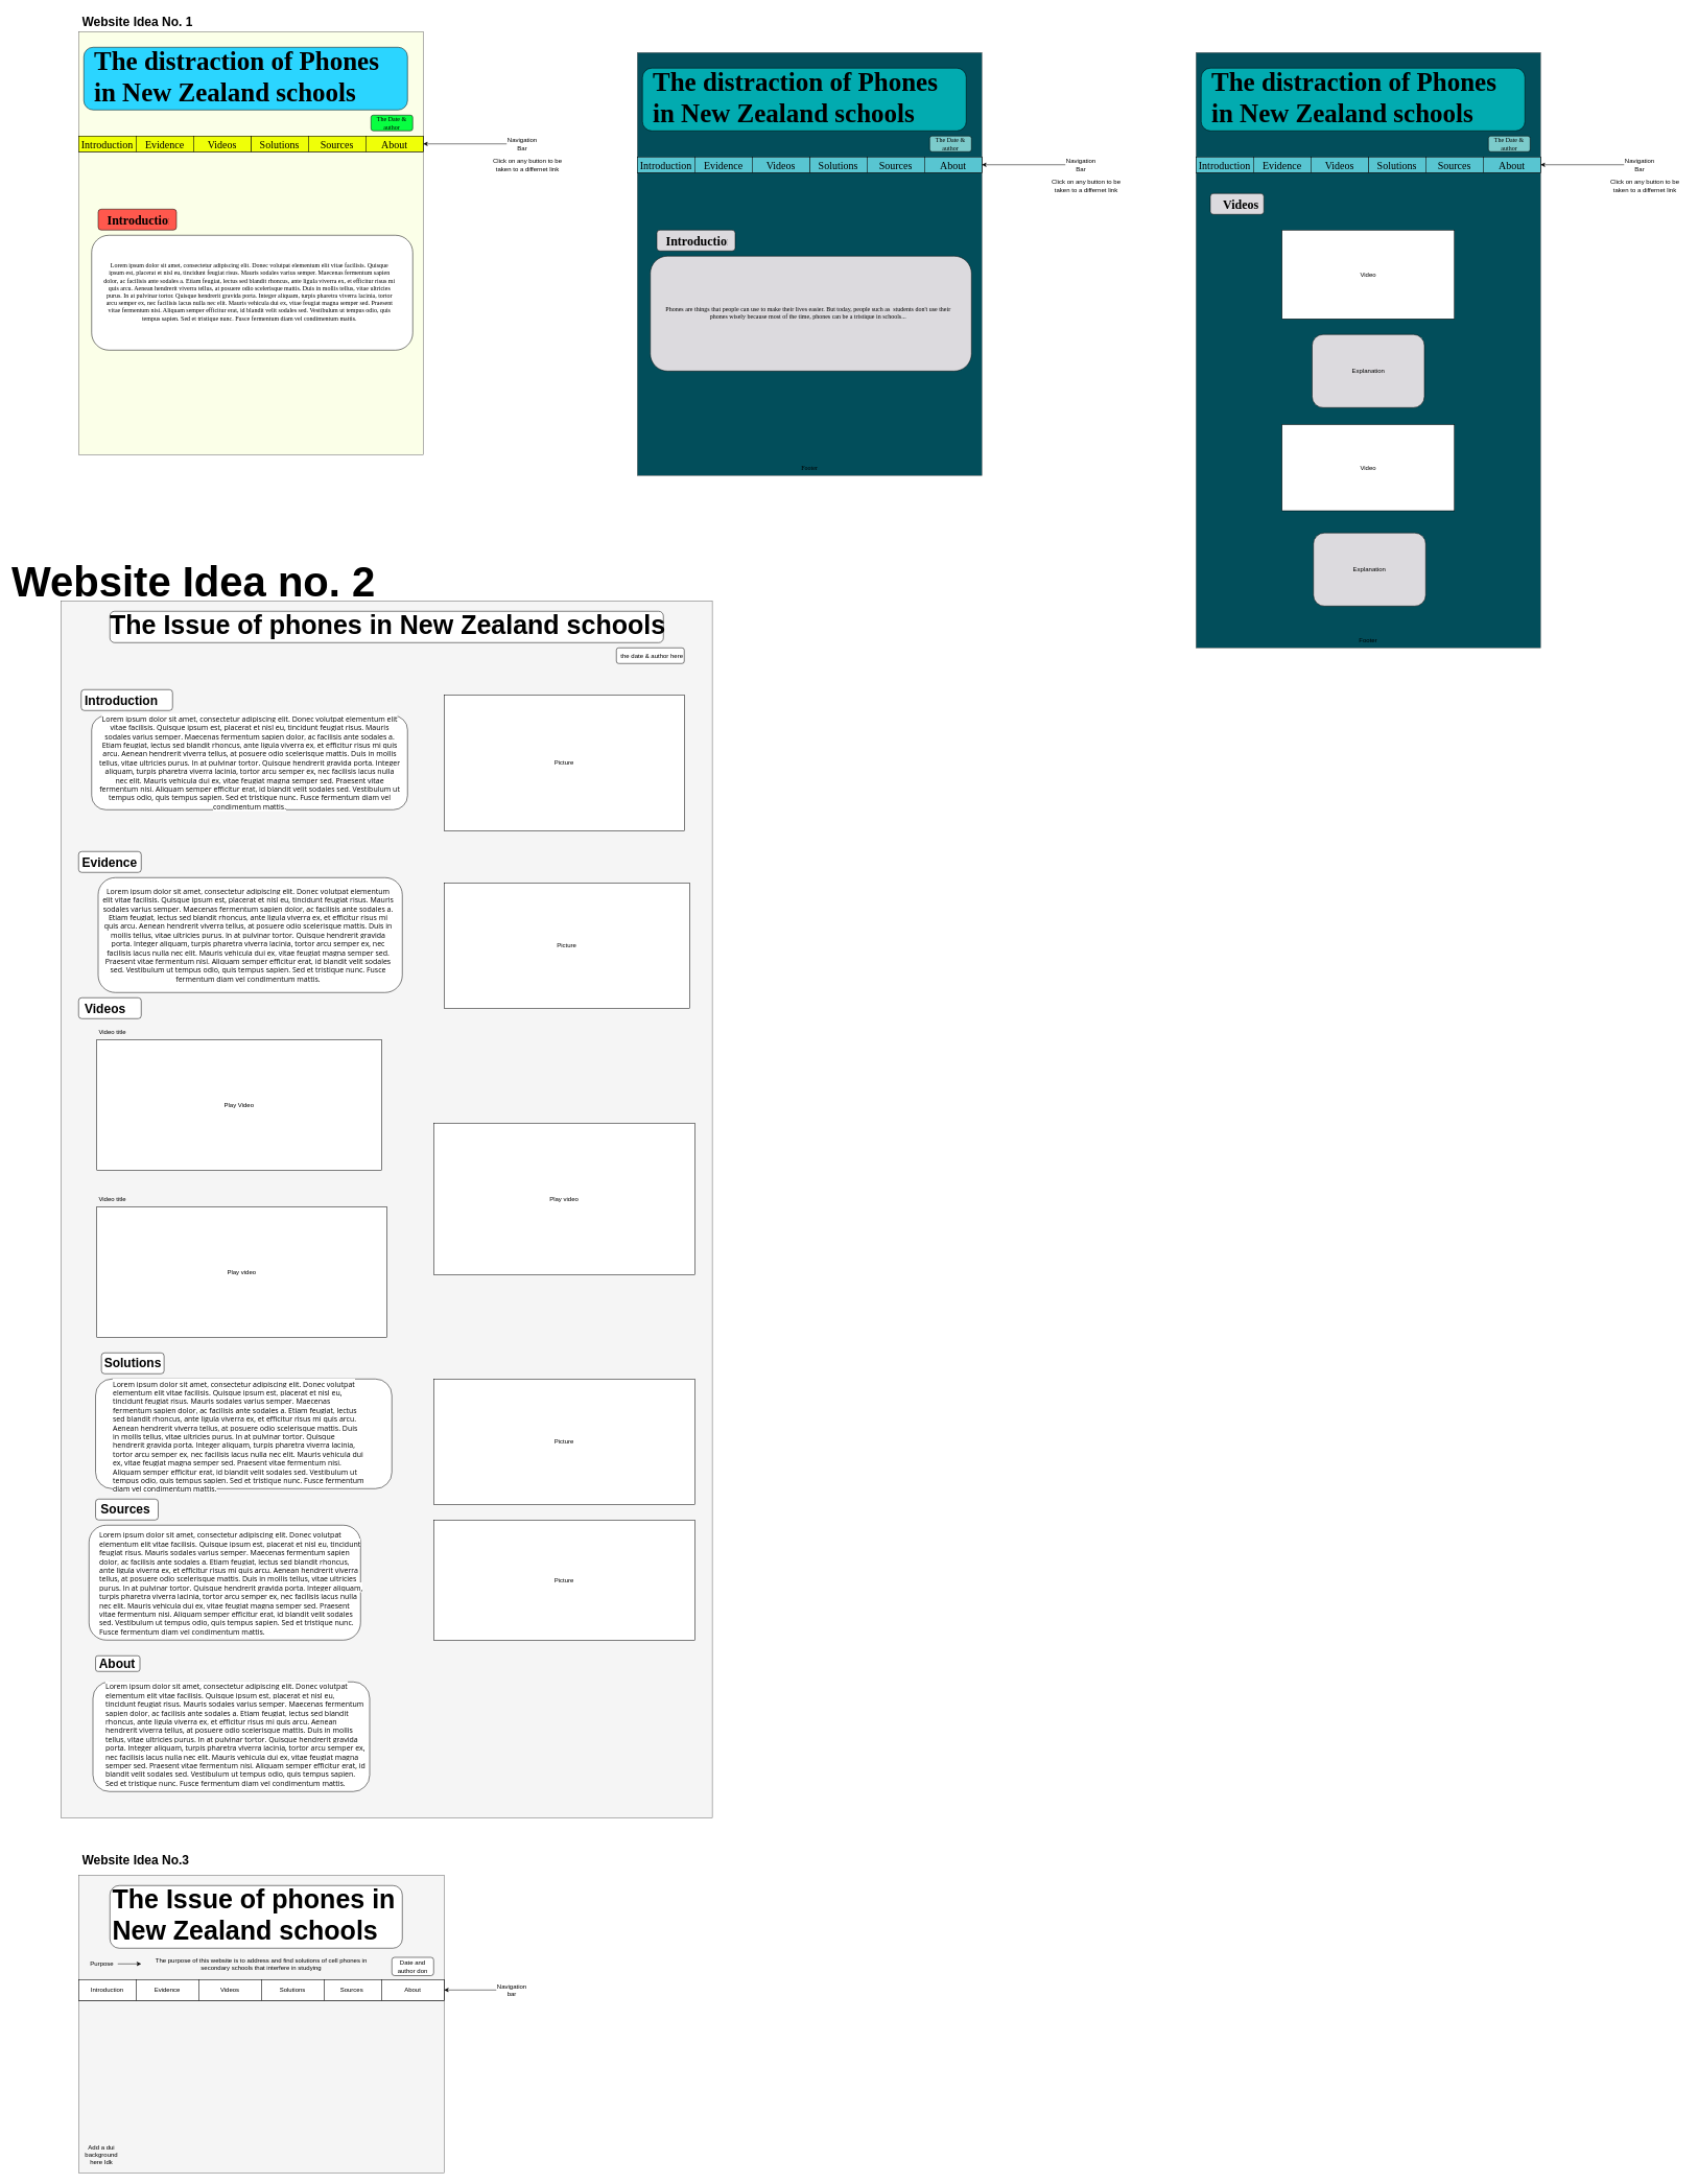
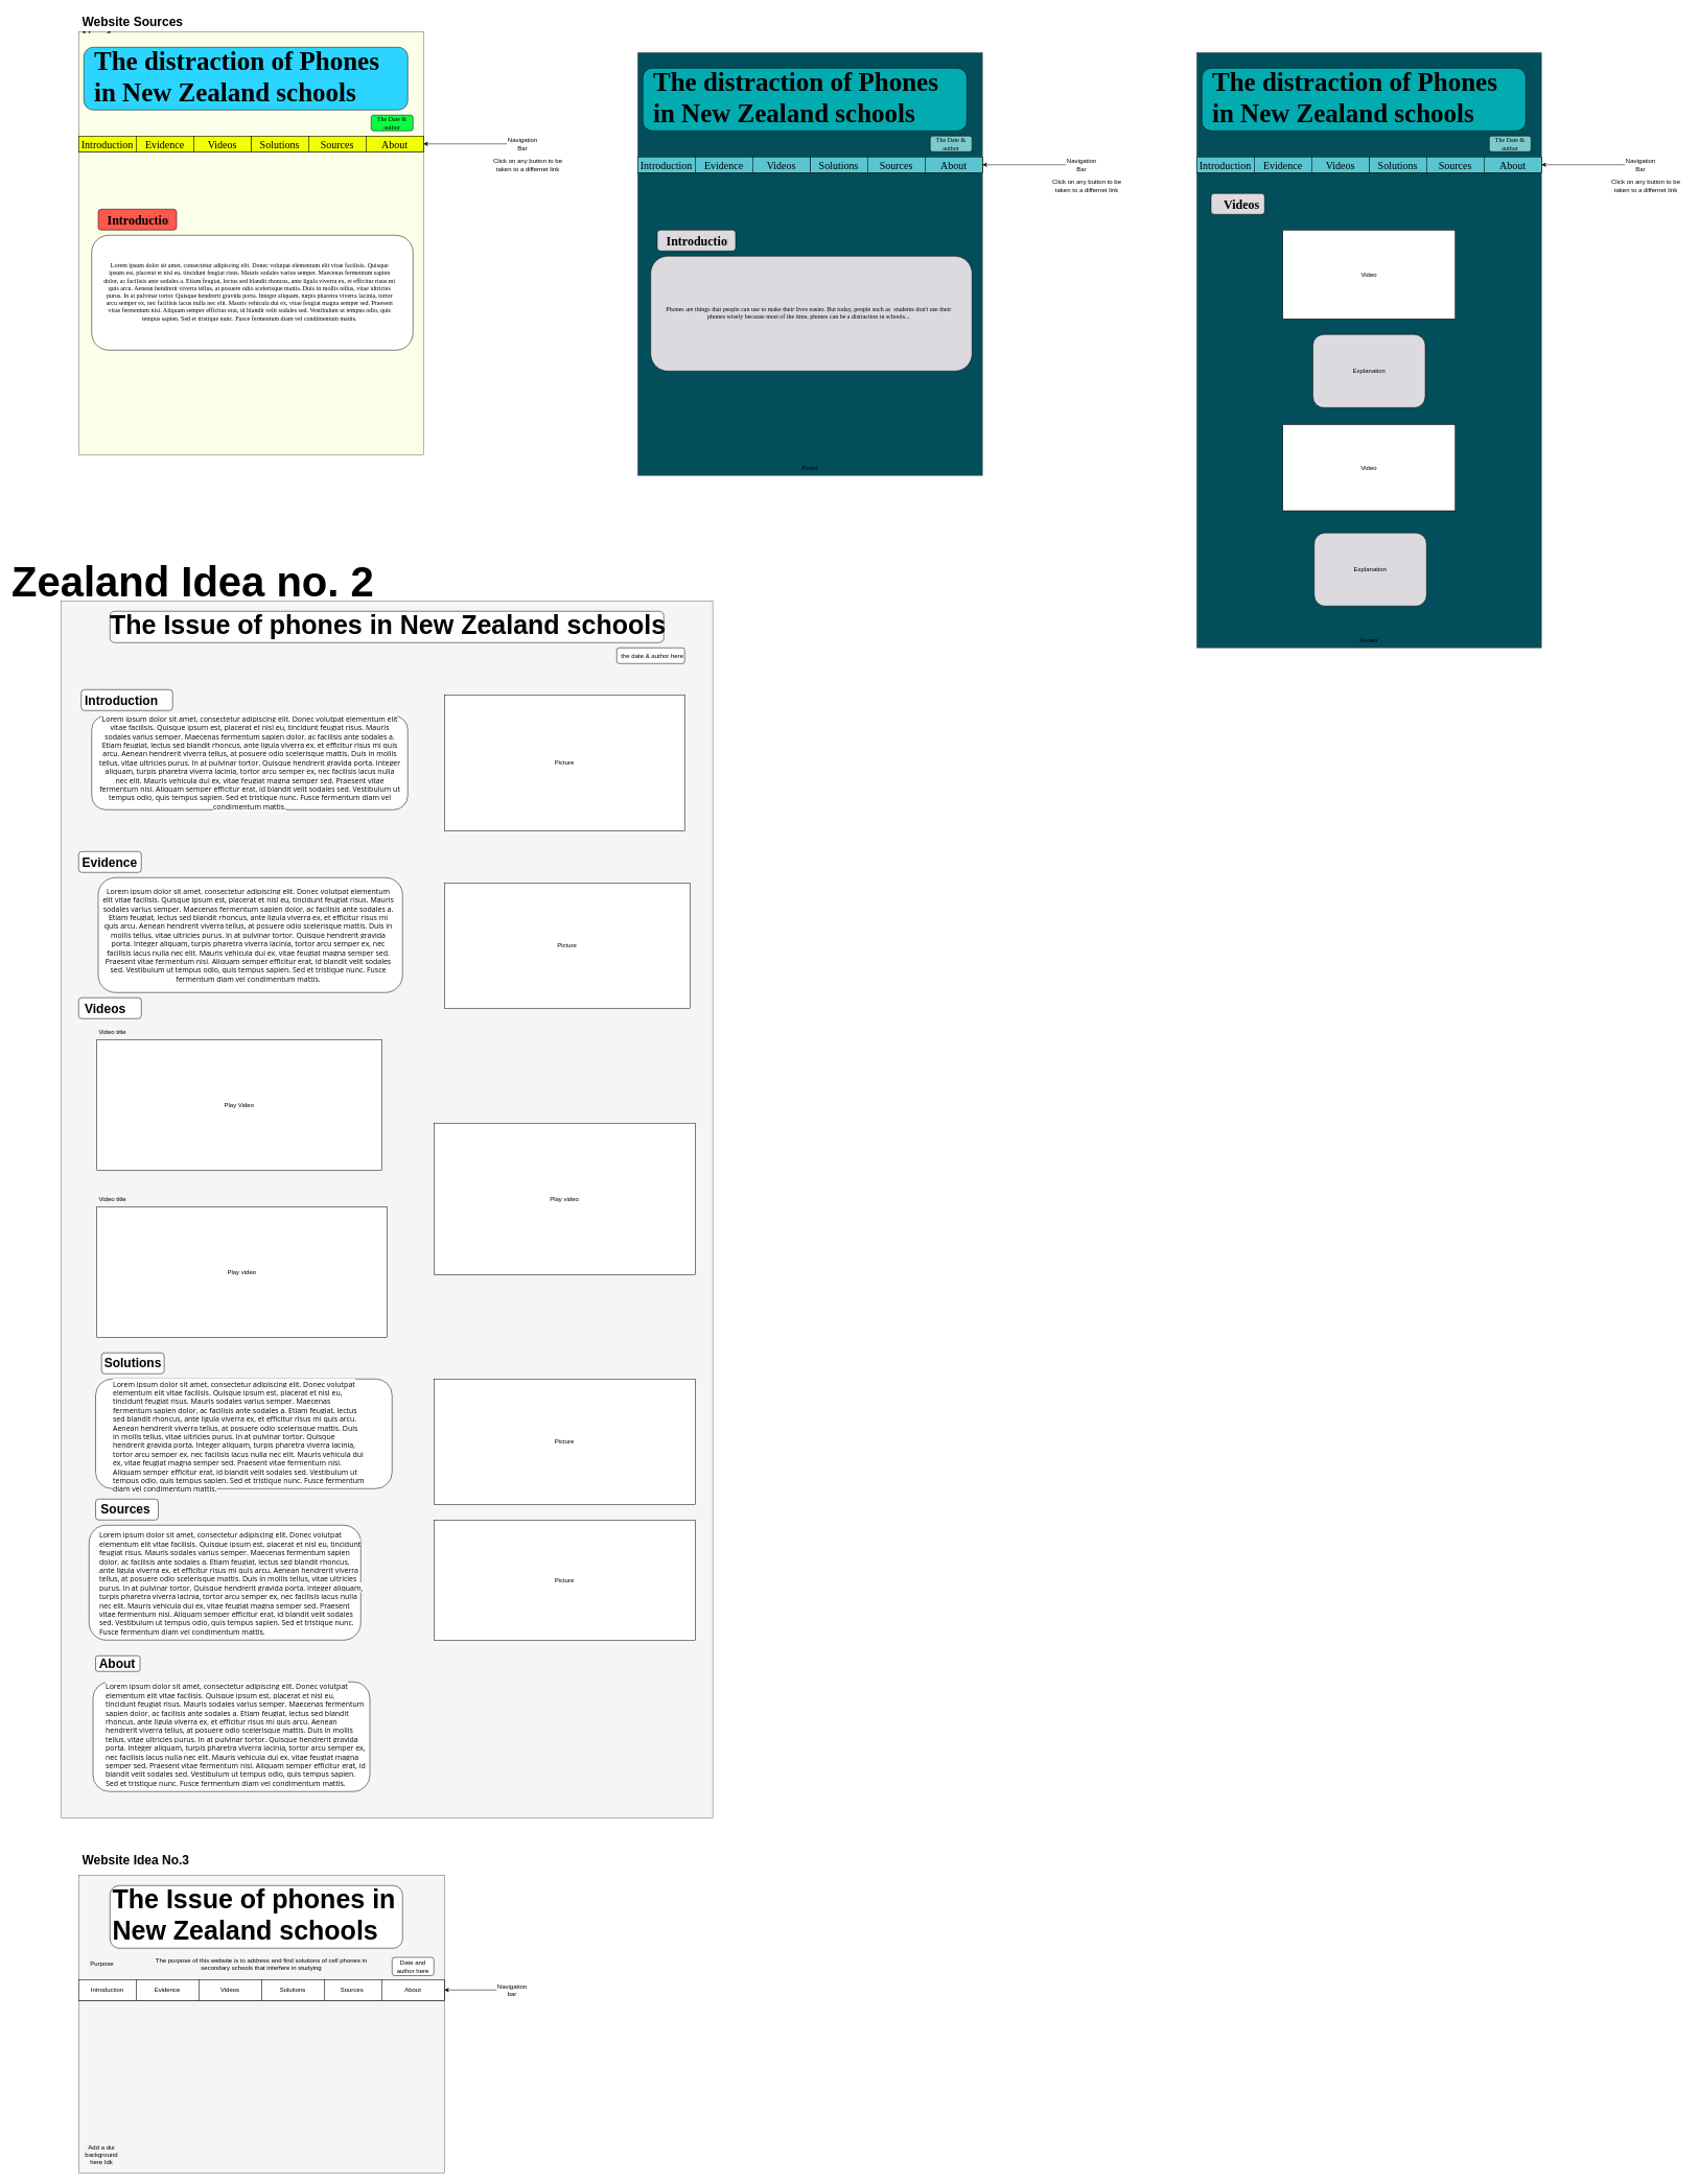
- <mxCell id="45" value="&lt;h1 style=&quot;margin-top: 0px;&quot;&gt;Website Idea No. 1&lt;/h1&gt;" style="text;html=1;whiteSpace=wrap;overflow=hidden;rounded=0;" vertex="1" parent="1"><mxGeometry x="155" y="20" width="240" height="40" as="geometry" /></mxCell>
+ <mxCell id="45" value="&lt;h1 style=&quot;margin-top: 0px;&quot;&gt;Website Sources No. 1&lt;/h1&gt;" style="text;html=1;whiteSpace=wrap;overflow=hidden;rounded=0;" vertex="1" parent="1"><mxGeometry x="155" y="20" width="240" height="40" as="geometry" /></mxCell>
- <mxCell id="91" value="Phones are things that people can use to make their lives easier. But today, people such as  students don't use their phones wisely because most of the time, phones can be a tristique in schools..." style="text;align=center;verticalAlign=middle;rounded=0;fontFamily=Montserrat;fontSource=https%3A%2F%2Ffonts.googleapis.com%2Fcss%3Ffamily%3DMontserrat;fillColor=none;whiteSpace=wrap;" vertex="1" parent="1"><mxGeometry x="1265" y="470" width="565" height="255" as="geometry" /></mxCell>
+ <mxCell id="91" value="Phones are things that people can use to make their lives easier. But today, people such as  students don't use their phones wisely because most of the time, phones can be a distraction in schools..." style="text;align=center;verticalAlign=middle;rounded=0;fontFamily=Montserrat;fontSource=https%3A%2F%2Ffonts.googleapis.com%2Fcss%3Ffamily%3DMontserrat;fillColor=none;whiteSpace=wrap;" vertex="1" parent="1"><mxGeometry x="1265" y="470" width="565" height="255" as="geometry" /></mxCell>
- <mxCell id="44" value="&lt;h1 style=&quot;margin-top: 0px; font-size: 80px;&quot;&gt;Website Idea no. 2&lt;/h1&gt;" style="text;html=1;whiteSpace=wrap;overflow=hidden;rounded=0;fontSize=80;" vertex="1" parent="1"><mxGeometry x="20" y="1060" width="1590" height="100" as="geometry" /></mxCell>
+ <mxCell id="44" value="&lt;h1 style=&quot;margin-top: 0px; font-size: 80px;&quot;&gt;Zealand Idea no. 2&lt;/h1&gt;" style="text;html=1;whiteSpace=wrap;overflow=hidden;rounded=0;fontSize=80;" vertex="1" parent="1"><mxGeometry x="20" y="1060" width="1590" height="100" as="geometry" /></mxCell>
- <mxCell id="65" value="" style="endArrow=classic;html=1;rounded=0;exitX=1;exitY=0.5;exitDx=0;exitDy=0;" edge="1" parent="1" source="64" target="55"><mxGeometry width="50" height="50" relative="1" as="geometry"><mxPoint x="490" y="3760" as="sourcePoint" /><mxPoint x="540" y="3710" as="targetPoint" /></mxGeometry></mxCell>
- <mxCell id="63" value="Date and author don" style="text;html=1;align=center;verticalAlign=middle;whiteSpace=wrap;rounded=0;" vertex="1" parent="1"><mxGeometry x="750" y="3750" width="80" height="30" as="geometry" /></mxCell>
+ <mxCell id="63" value="Date and author here" style="text;html=1;align=center;verticalAlign=middle;whiteSpace=wrap;rounded=0;" vertex="1" parent="1"><mxGeometry x="750" y="3750" width="80" height="30" as="geometry" /></mxCell>
